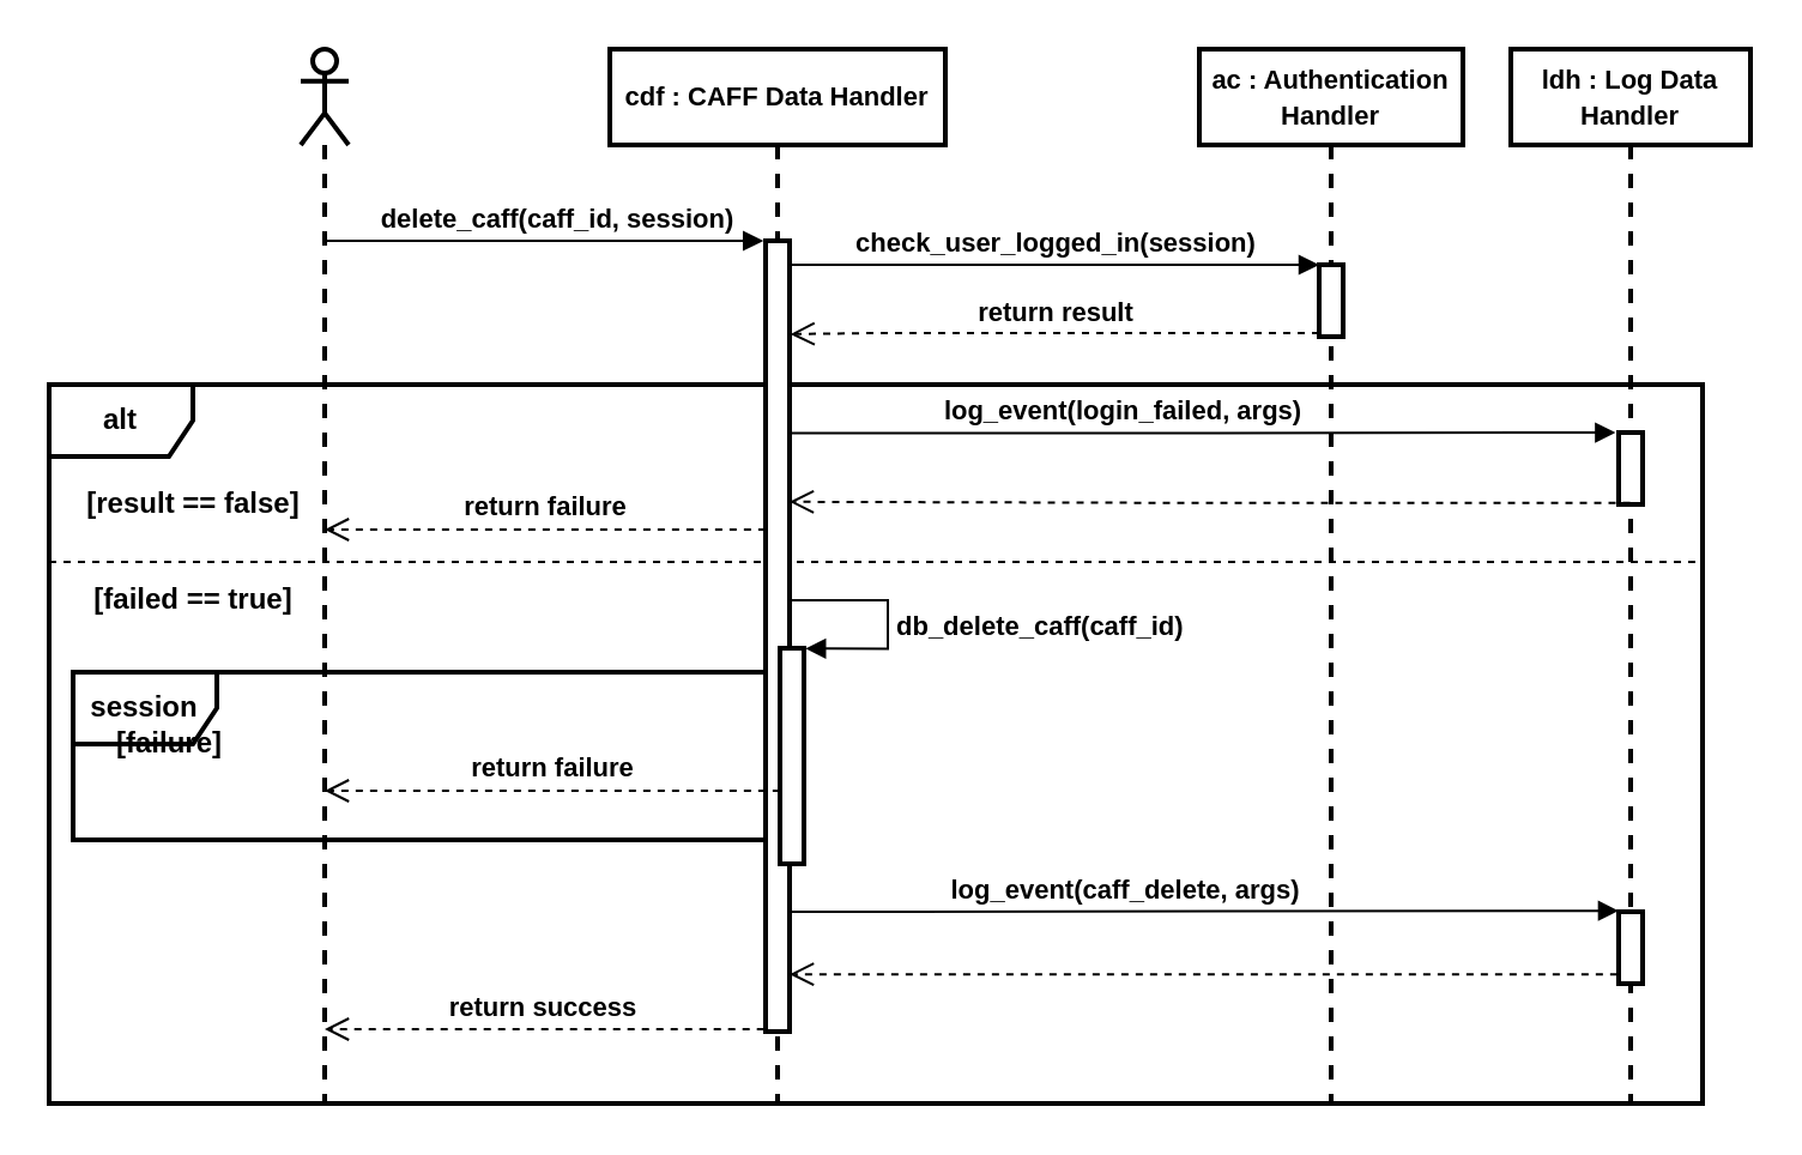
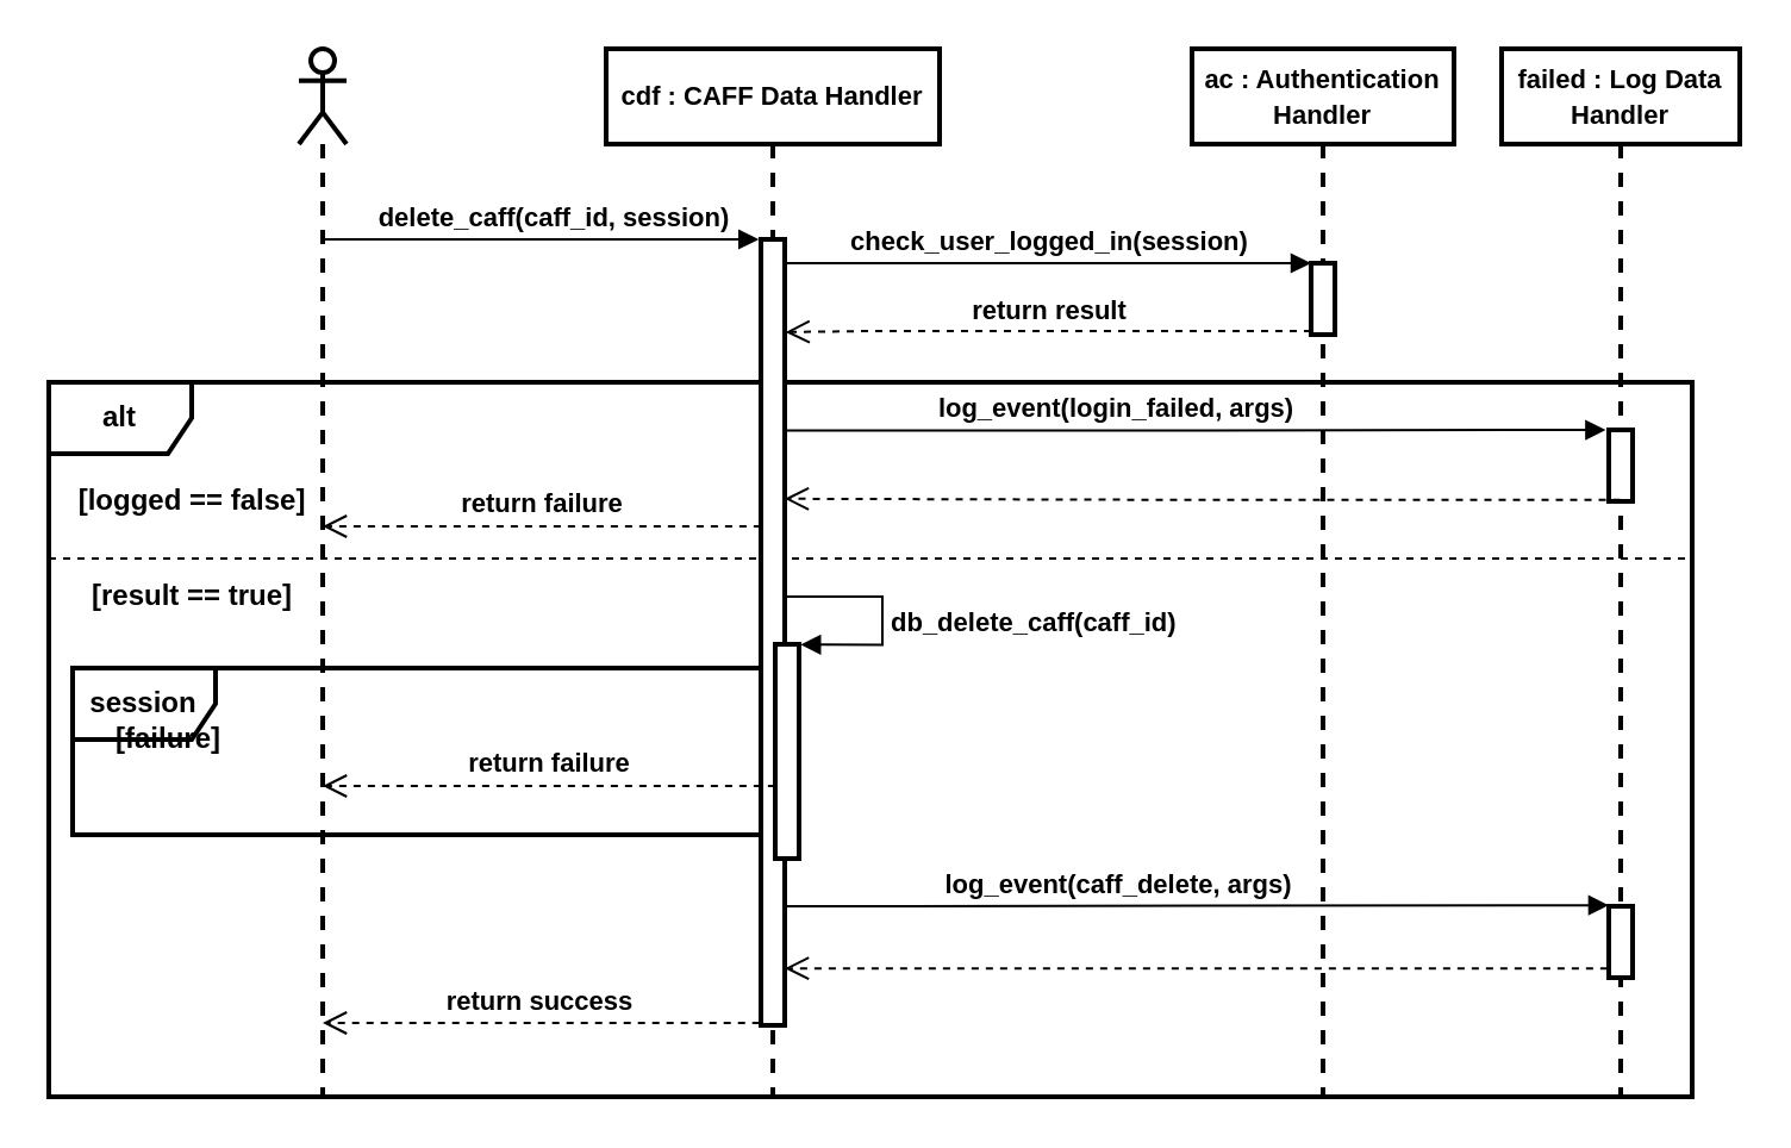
- <mxCell id="22" value="&lt;font style=&quot;font-size: 11px&quot;&gt;&lt;b&gt;ldh : Log Data Handler&lt;br&gt;&lt;/b&gt;&lt;/font&gt;" style="shape=umlLifeline;perimeter=lifelinePerimeter;whiteSpace=wrap;html=1;container=1;collapsible=0;recursiveResize=0;outlineConnect=0;strokeWidth=2;" parent="1" vertex="1"><mxGeometry x="630" y="20" width="100" height="440" as="geometry" /></mxCell>
+ <mxCell id="22" value="&lt;font style=&quot;font-size: 11px&quot;&gt;&lt;b&gt;failed : Log Data Handler&lt;br&gt;&lt;/b&gt;&lt;/font&gt;" style="shape=umlLifeline;perimeter=lifelinePerimeter;whiteSpace=wrap;html=1;container=1;collapsible=0;recursiveResize=0;outlineConnect=0;strokeWidth=2;" parent="1" vertex="1"><mxGeometry x="630" y="20" width="100" height="440" as="geometry" /></mxCell>
- <mxCell id="17" value="&lt;b&gt;[result == false]&lt;br&gt;&lt;/b&gt;" style="text;html=1;align=center;verticalAlign=middle;resizable=0;points=[];autosize=1;strokeColor=none;fillColor=none;" parent="1" vertex="1"><mxGeometry x="30" y="200" width="100" height="20" as="geometry" /></mxCell>
+ <mxCell id="17" value="&lt;b&gt;[logged == false]&lt;br&gt;&lt;/b&gt;" style="text;html=1;align=center;verticalAlign=middle;resizable=0;points=[];autosize=1;strokeColor=none;fillColor=none;" parent="1" vertex="1"><mxGeometry x="30" y="200" width="100" height="20" as="geometry" /></mxCell>
- <mxCell id="19" value="&lt;b&gt;[failed == true]&lt;br&gt;&lt;/b&gt;" style="text;html=1;align=center;verticalAlign=middle;resizable=0;points=[];autosize=1;strokeColor=none;fillColor=none;" parent="1" vertex="1"><mxGeometry x="30" y="240" width="100" height="20" as="geometry" /></mxCell>
+ <mxCell id="19" value="&lt;b&gt;[result == true]&lt;br&gt;&lt;/b&gt;" style="text;html=1;align=center;verticalAlign=middle;resizable=0;points=[];autosize=1;strokeColor=none;fillColor=none;" parent="1" vertex="1"><mxGeometry x="30" y="240" width="100" height="20" as="geometry" /></mxCell>
